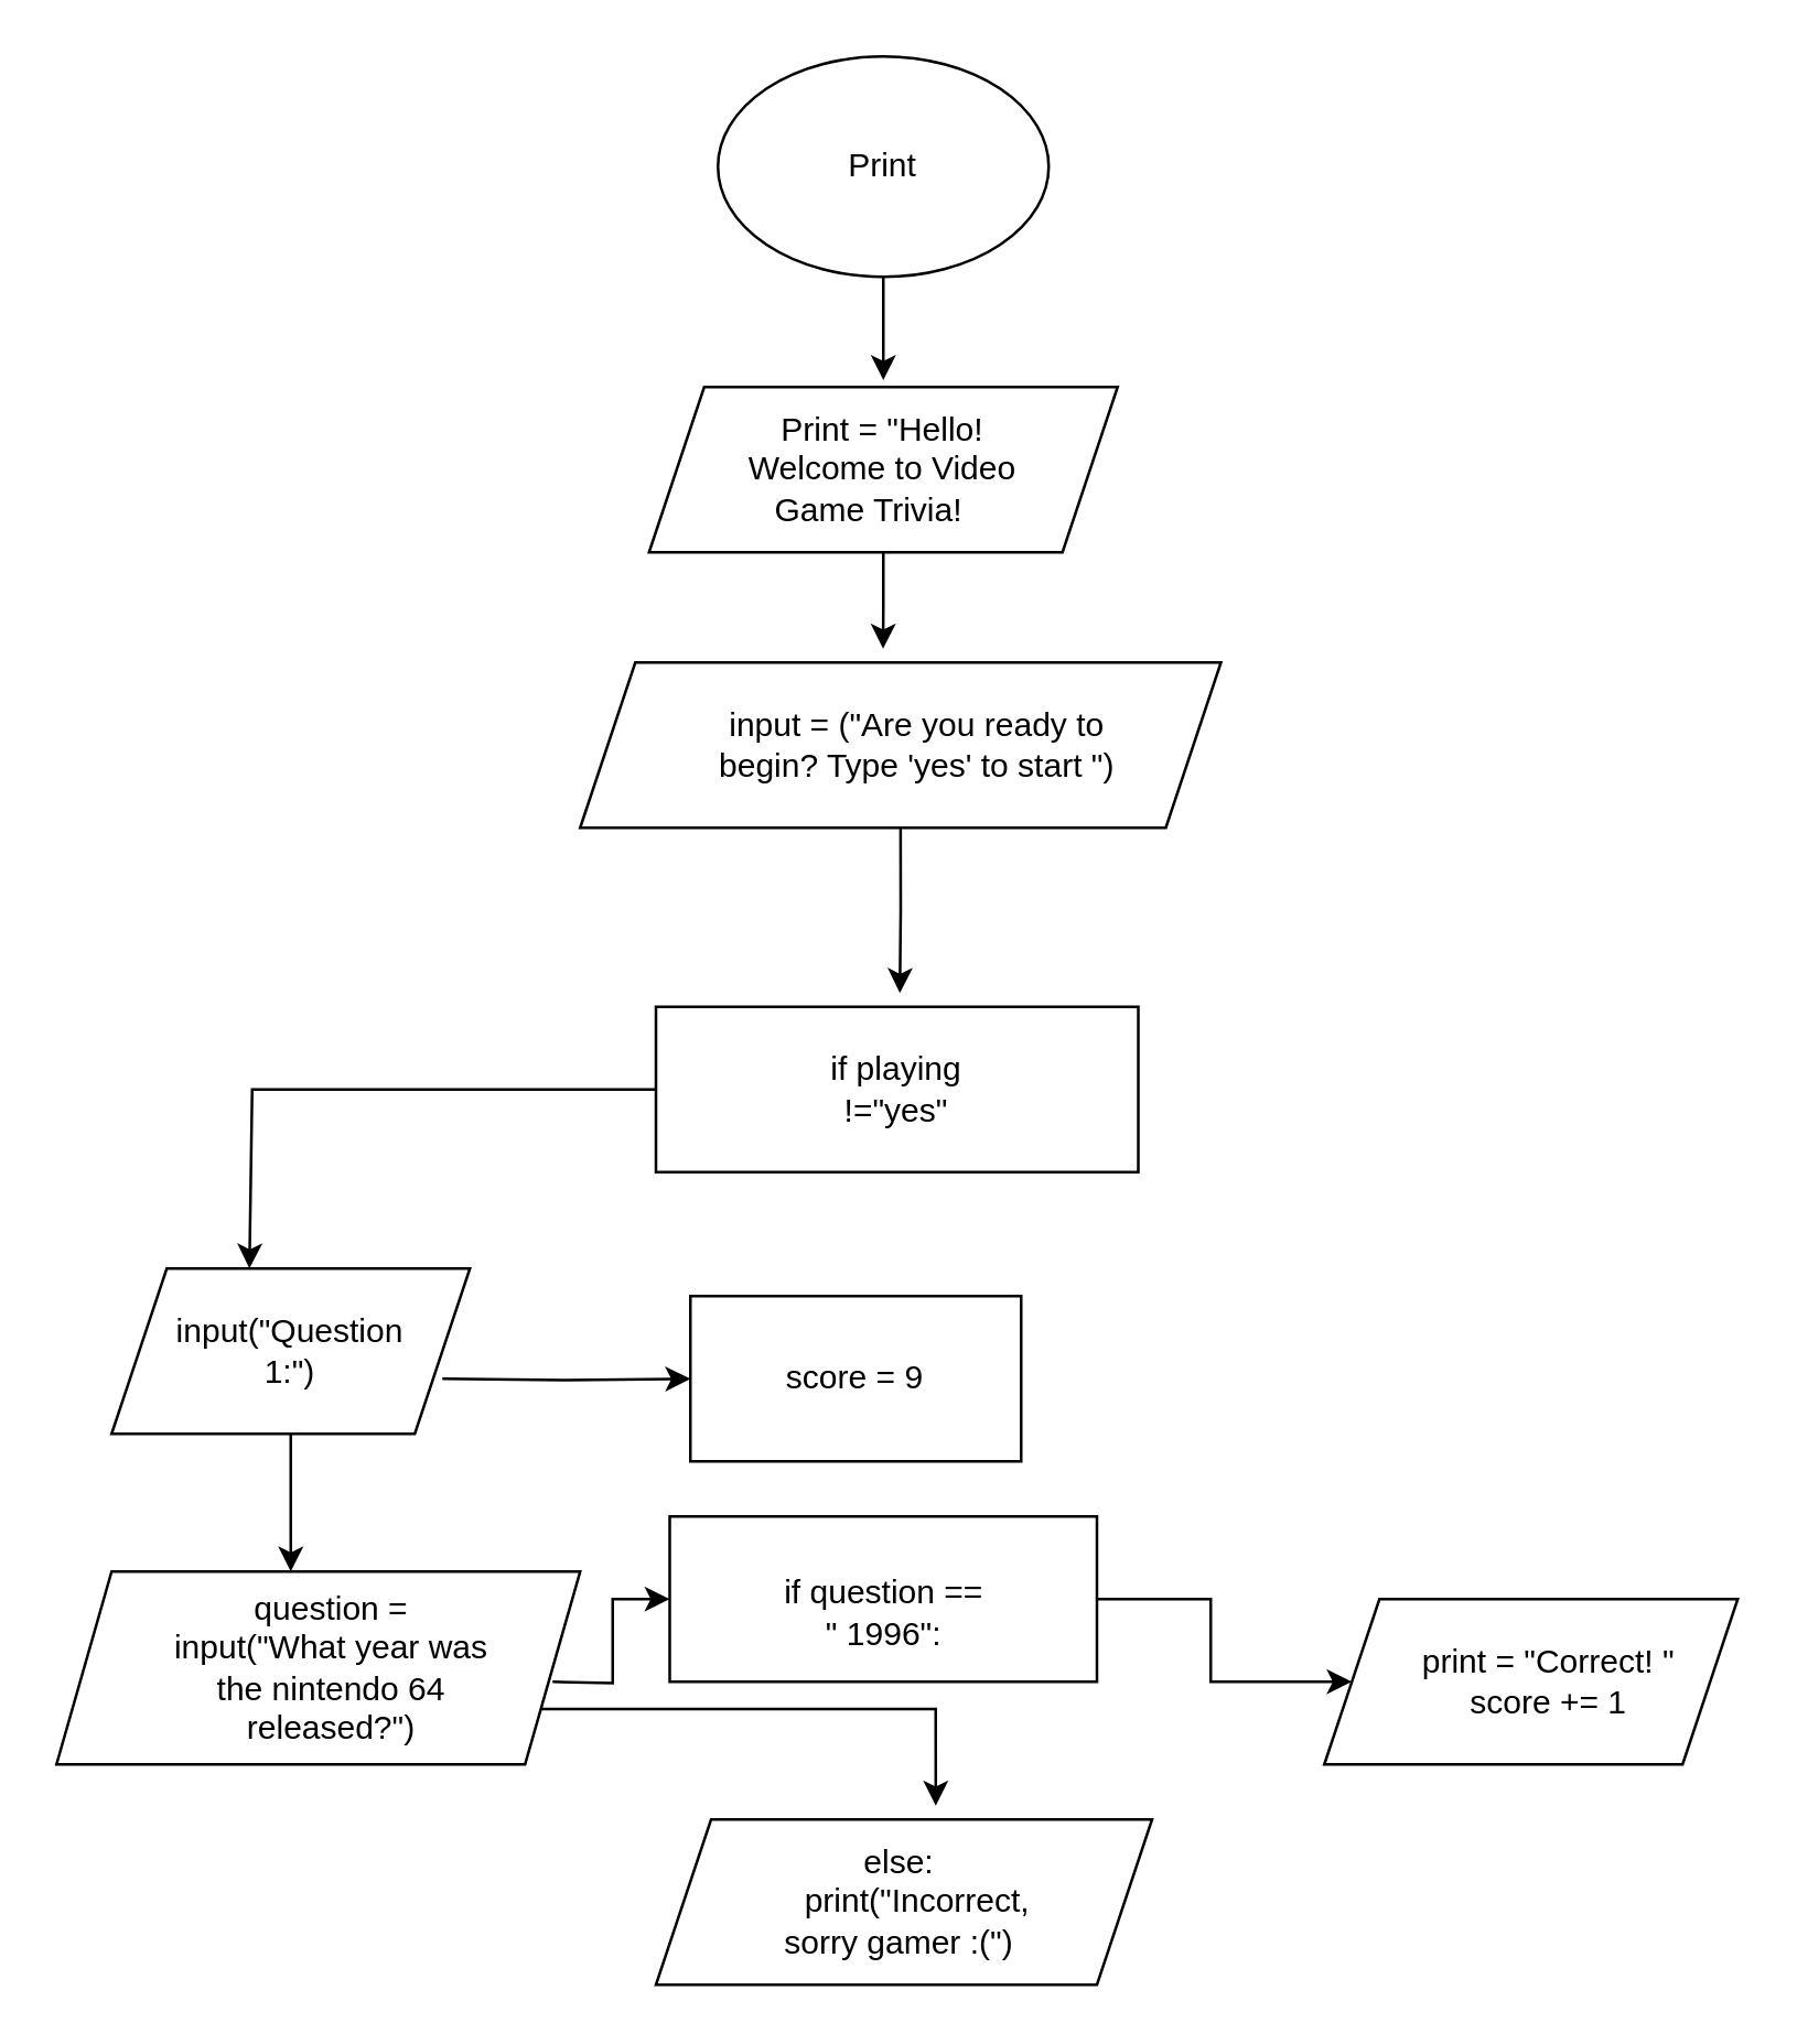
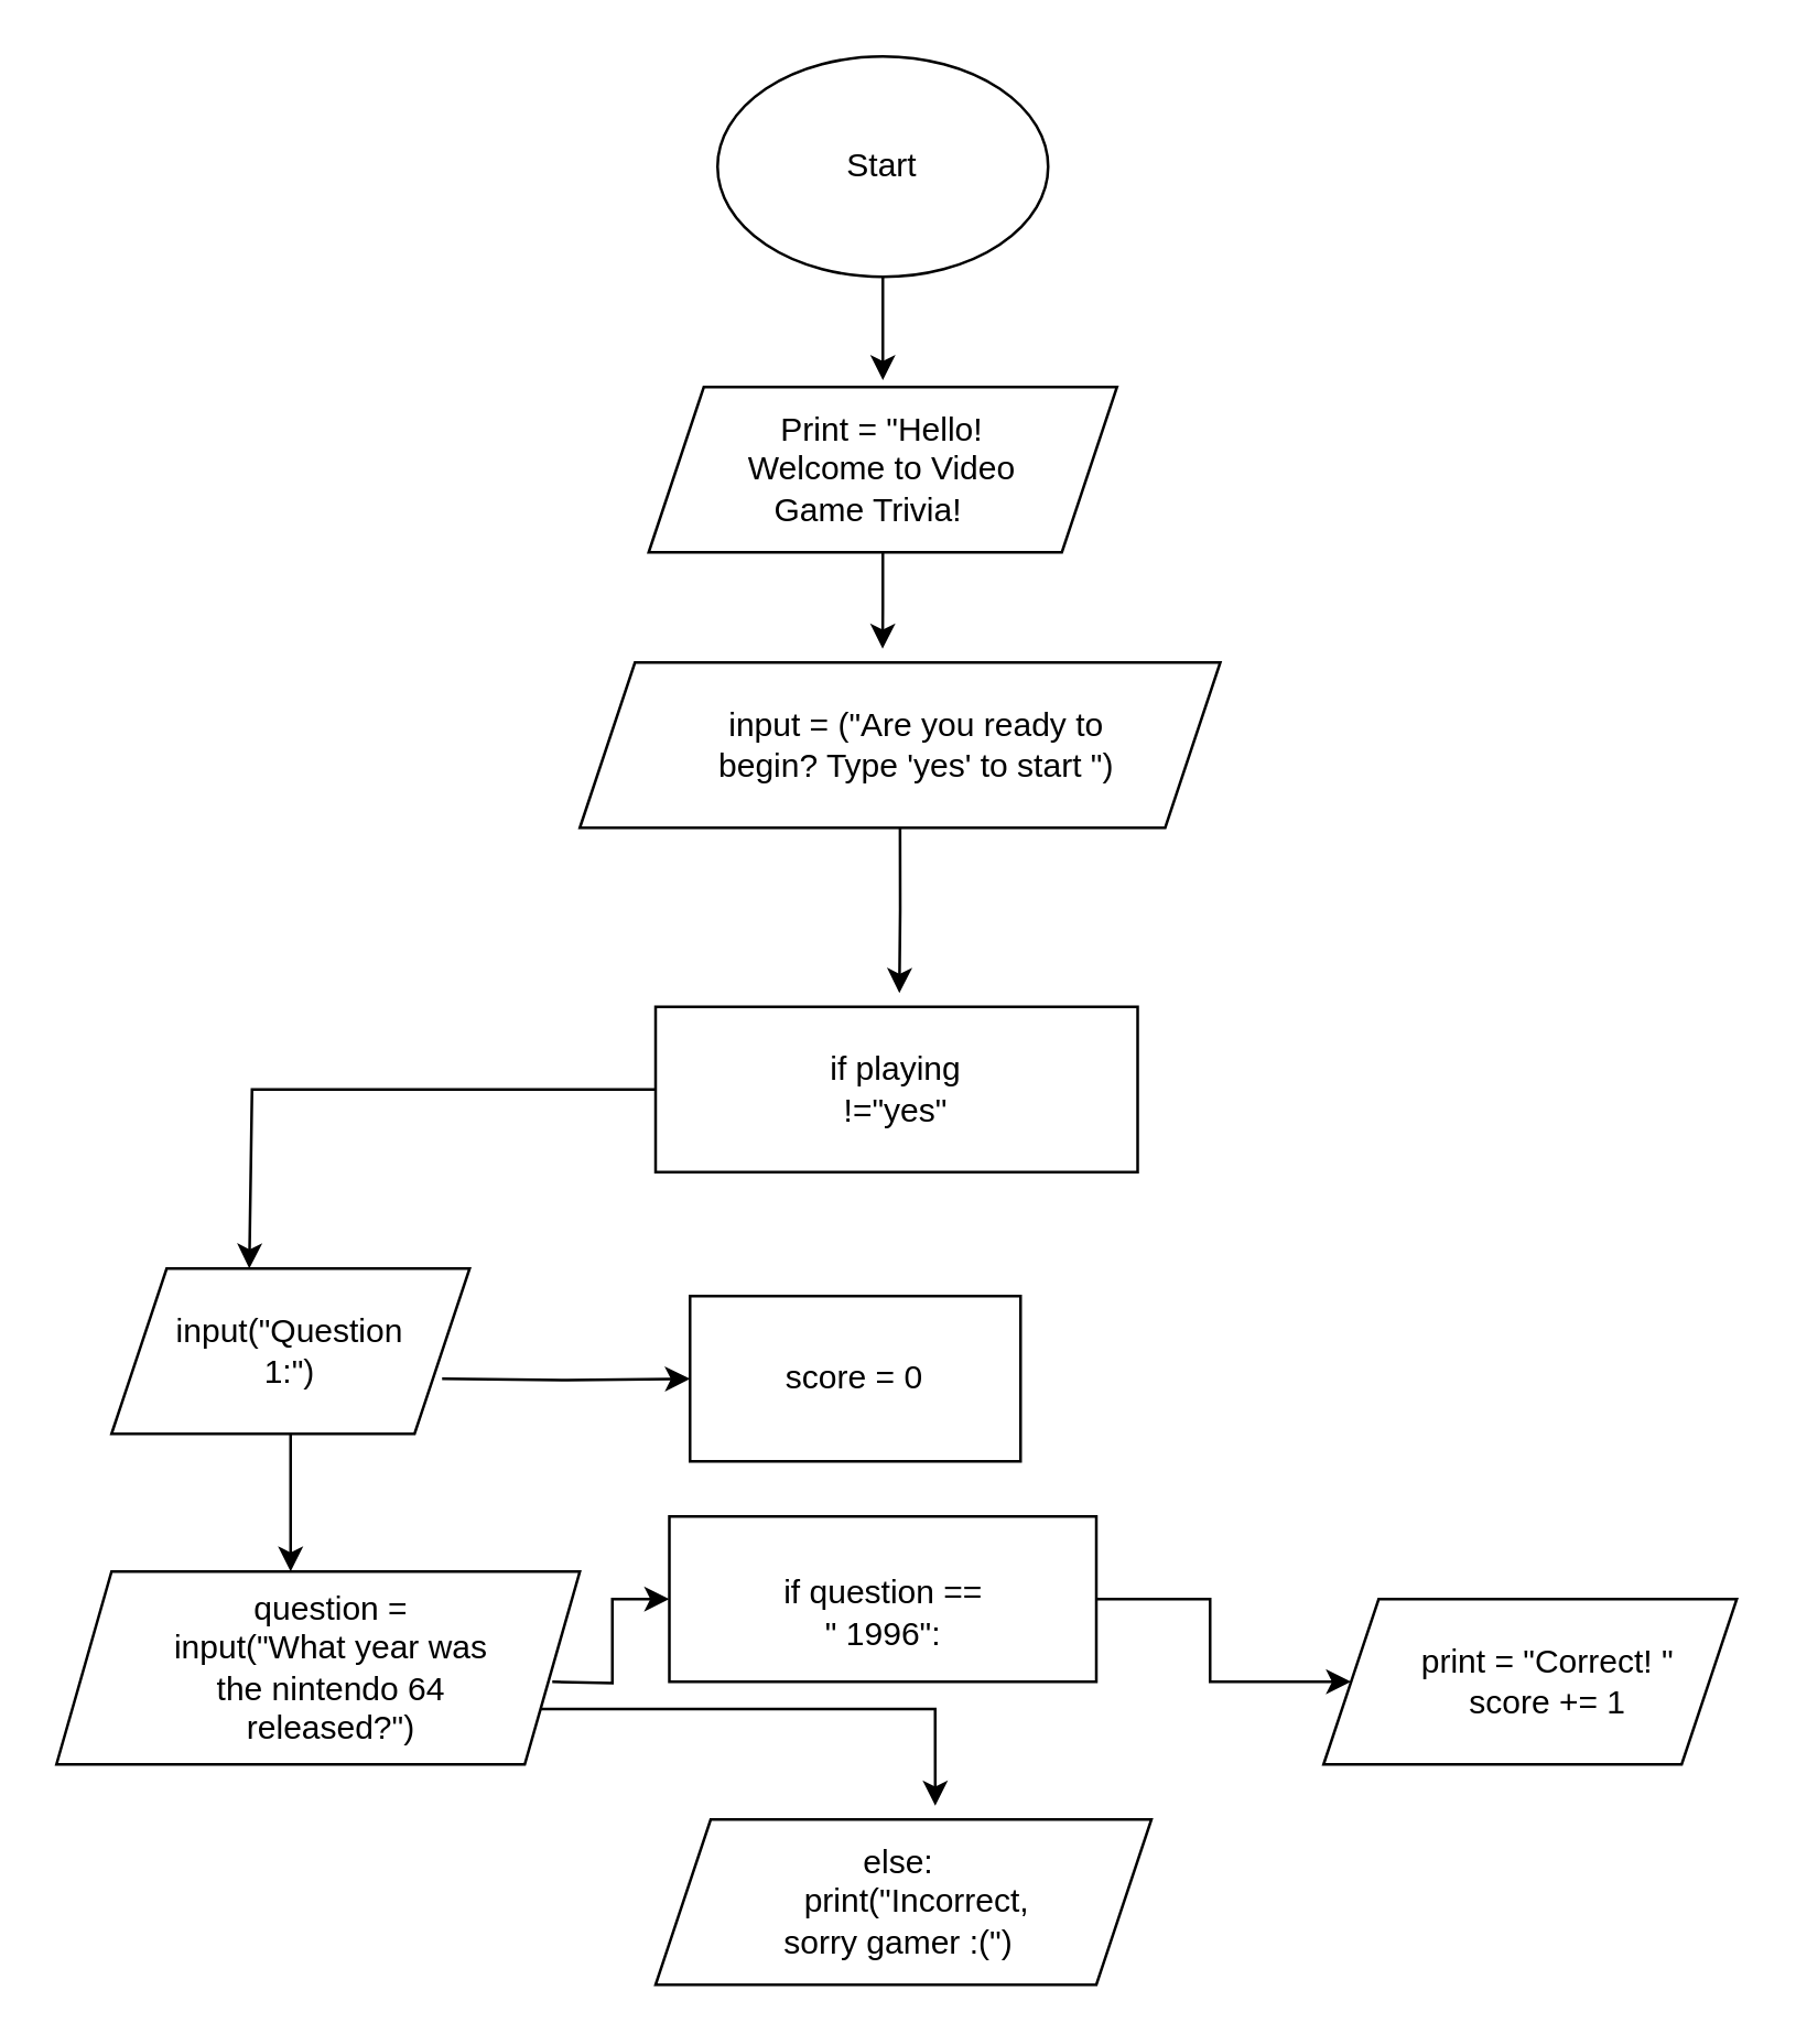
- <mxCell id="4" value="Print" style="text;html=1;align=center;verticalAlign=middle;whiteSpace=wrap;rounded=0;" vertex="1" parent="1"><mxGeometry x="290" y="45" width="60" height="30" as="geometry" /></mxCell>
+ <mxCell id="4" value="Start" style="text;html=1;align=center;verticalAlign=middle;whiteSpace=wrap;rounded=0;" vertex="1" parent="1"><mxGeometry x="290" y="45" width="60" height="30" as="geometry" /></mxCell>
- <mxCell id="13" value="score = 9" style="text;html=1;align=center;verticalAlign=middle;whiteSpace=wrap;rounded=0;" vertex="1" parent="1"><mxGeometry x="280" y="485" width="60" height="30" as="geometry" /></mxCell>
+ <mxCell id="13" value="score = 0" style="text;html=1;align=center;verticalAlign=middle;whiteSpace=wrap;rounded=0;" vertex="1" parent="1"><mxGeometry x="280" y="485" width="60" height="30" as="geometry" /></mxCell>
